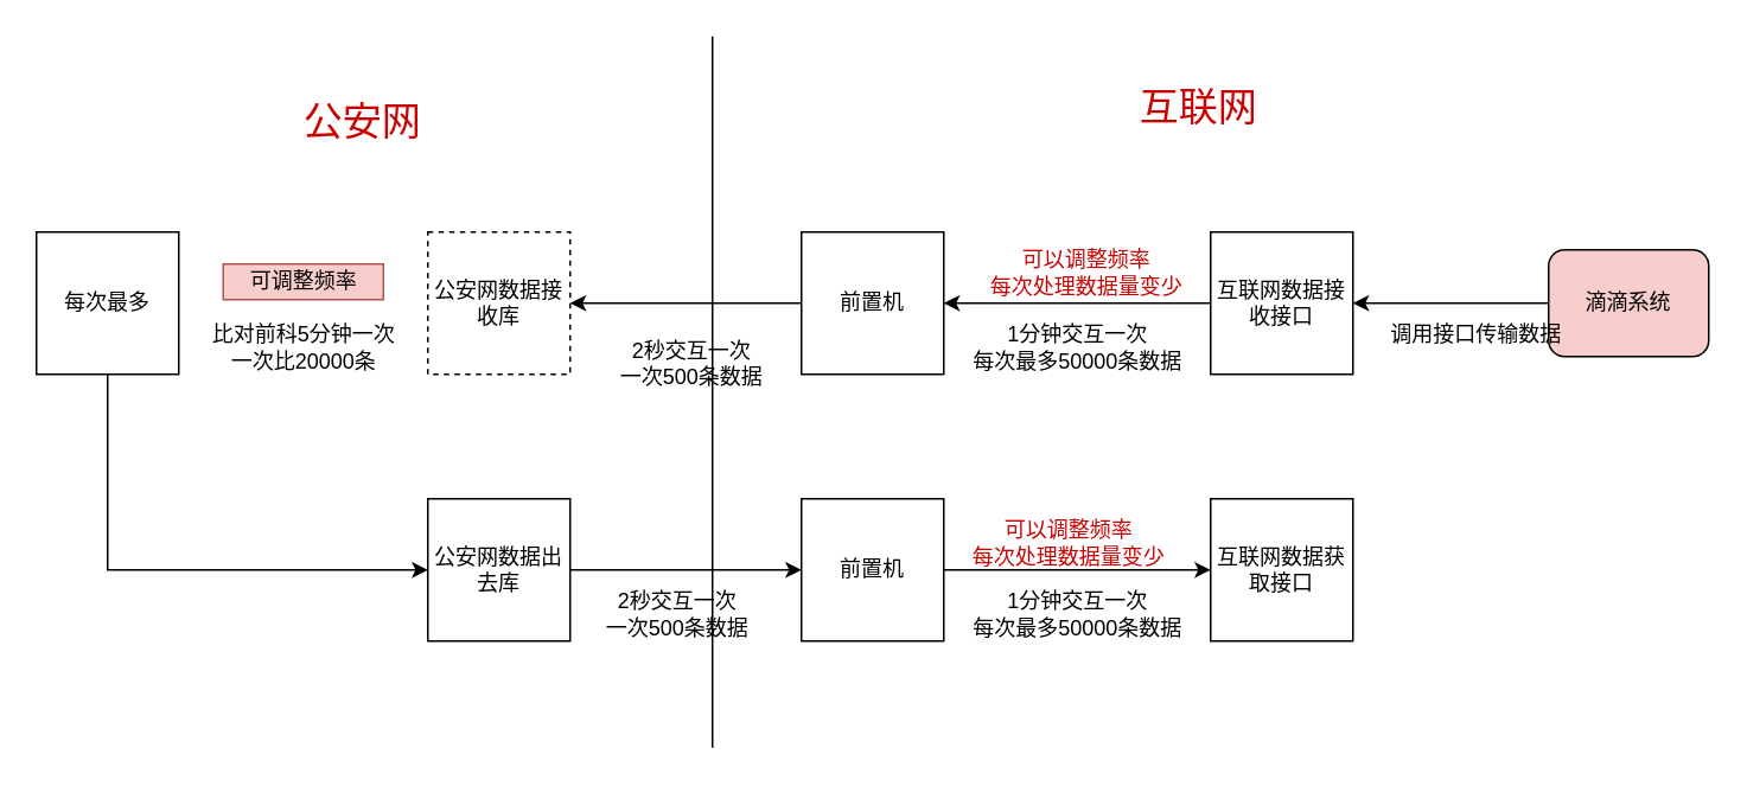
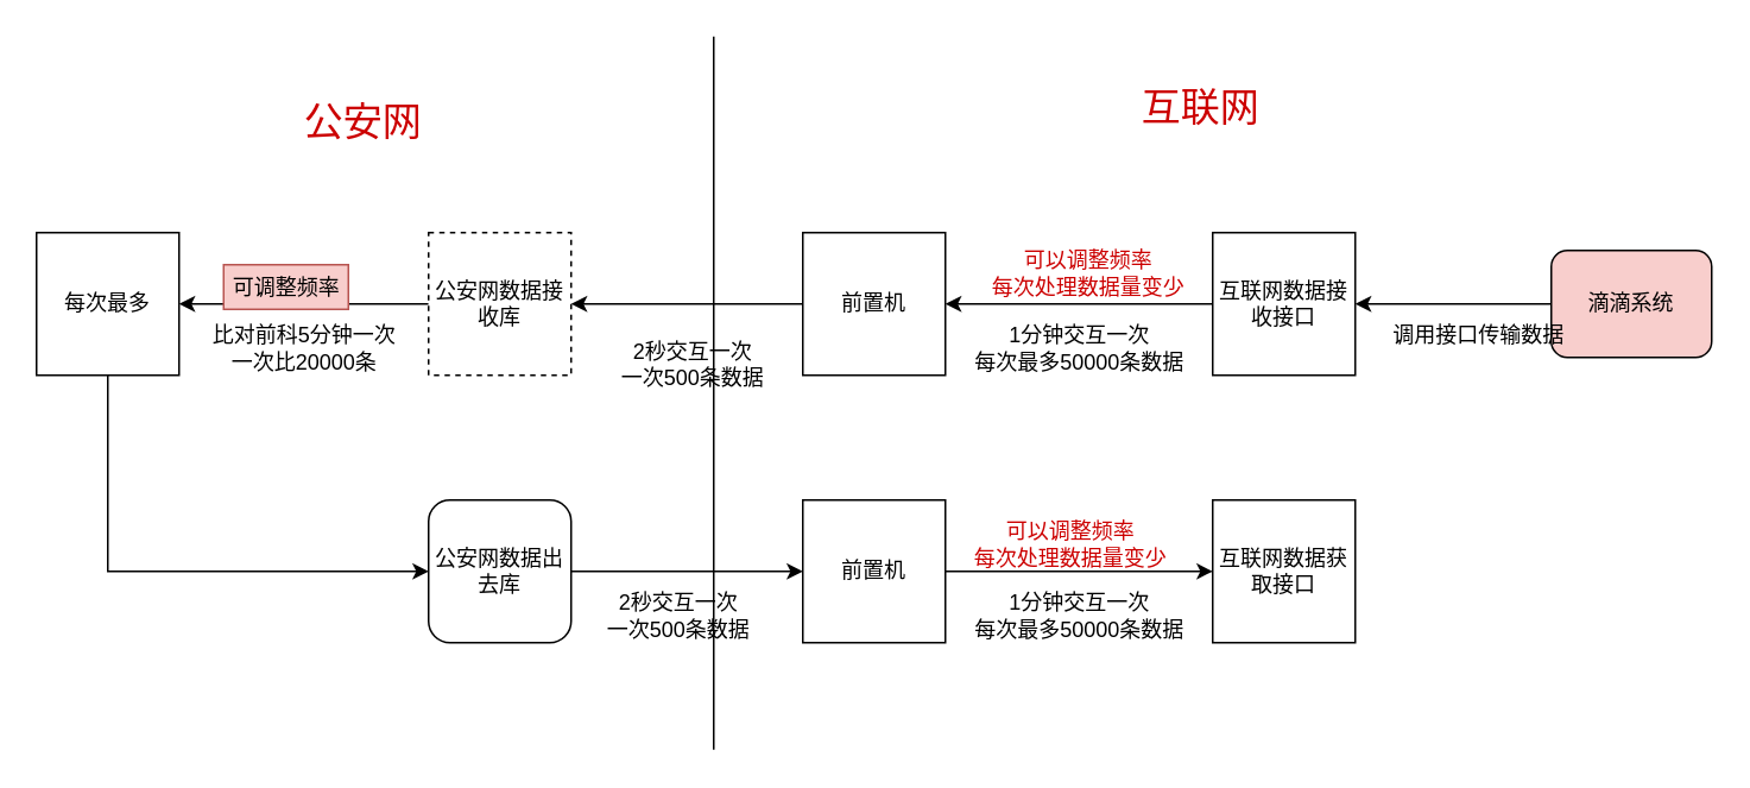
- <mxCell id="23" value="可调整频率" style="text;html=1;align=center;verticalAlign=middle;resizable=0;points=[];;autosize=1;fillColor=#f8cecc;strokeColor=#b85450;" vertex="1" parent="1"><mxGeometry x="125" y="148" width="90" height="20" as="geometry" /></mxCell>
+ <mxCell id="23" value="可调整频率" style="text;html=1;align=center;verticalAlign=middle;resizable=0;points=[];;autosize=1;fillColor=#f8cecc;strokeColor=#b85450;" vertex="1" parent="1"><mxGeometry x="125" y="148" width="70" height="25" as="geometry" /></mxCell>
+ <mxCell id="6" style="edgeStyle=orthogonalEdgeStyle;rounded=0;orthogonalLoop=1;jettySize=auto;html=1;exitX=0;exitY=0.5;exitDx=0;exitDy=0;entryX=1;entryY=0.5;entryDx=0;entryDy=0;" edge="1" parent="1" source="7" target="9"><mxGeometry relative="1" as="geometry" /></mxCell>
- <mxCell id="17" value="公安网数据出去库" style="whiteSpace=wrap;html=1;aspect=fixed;" vertex="1" parent="1"><mxGeometry x="240" y="280" width="80" height="80" as="geometry" /></mxCell>
+ <mxCell id="17" value="公安网数据出去库" style="whiteSpace=wrap;html=1;aspect=fixed;rounded=1;" vertex="1" parent="1"><mxGeometry x="240" y="280" width="80" height="80" as="geometry" /></mxCell>
